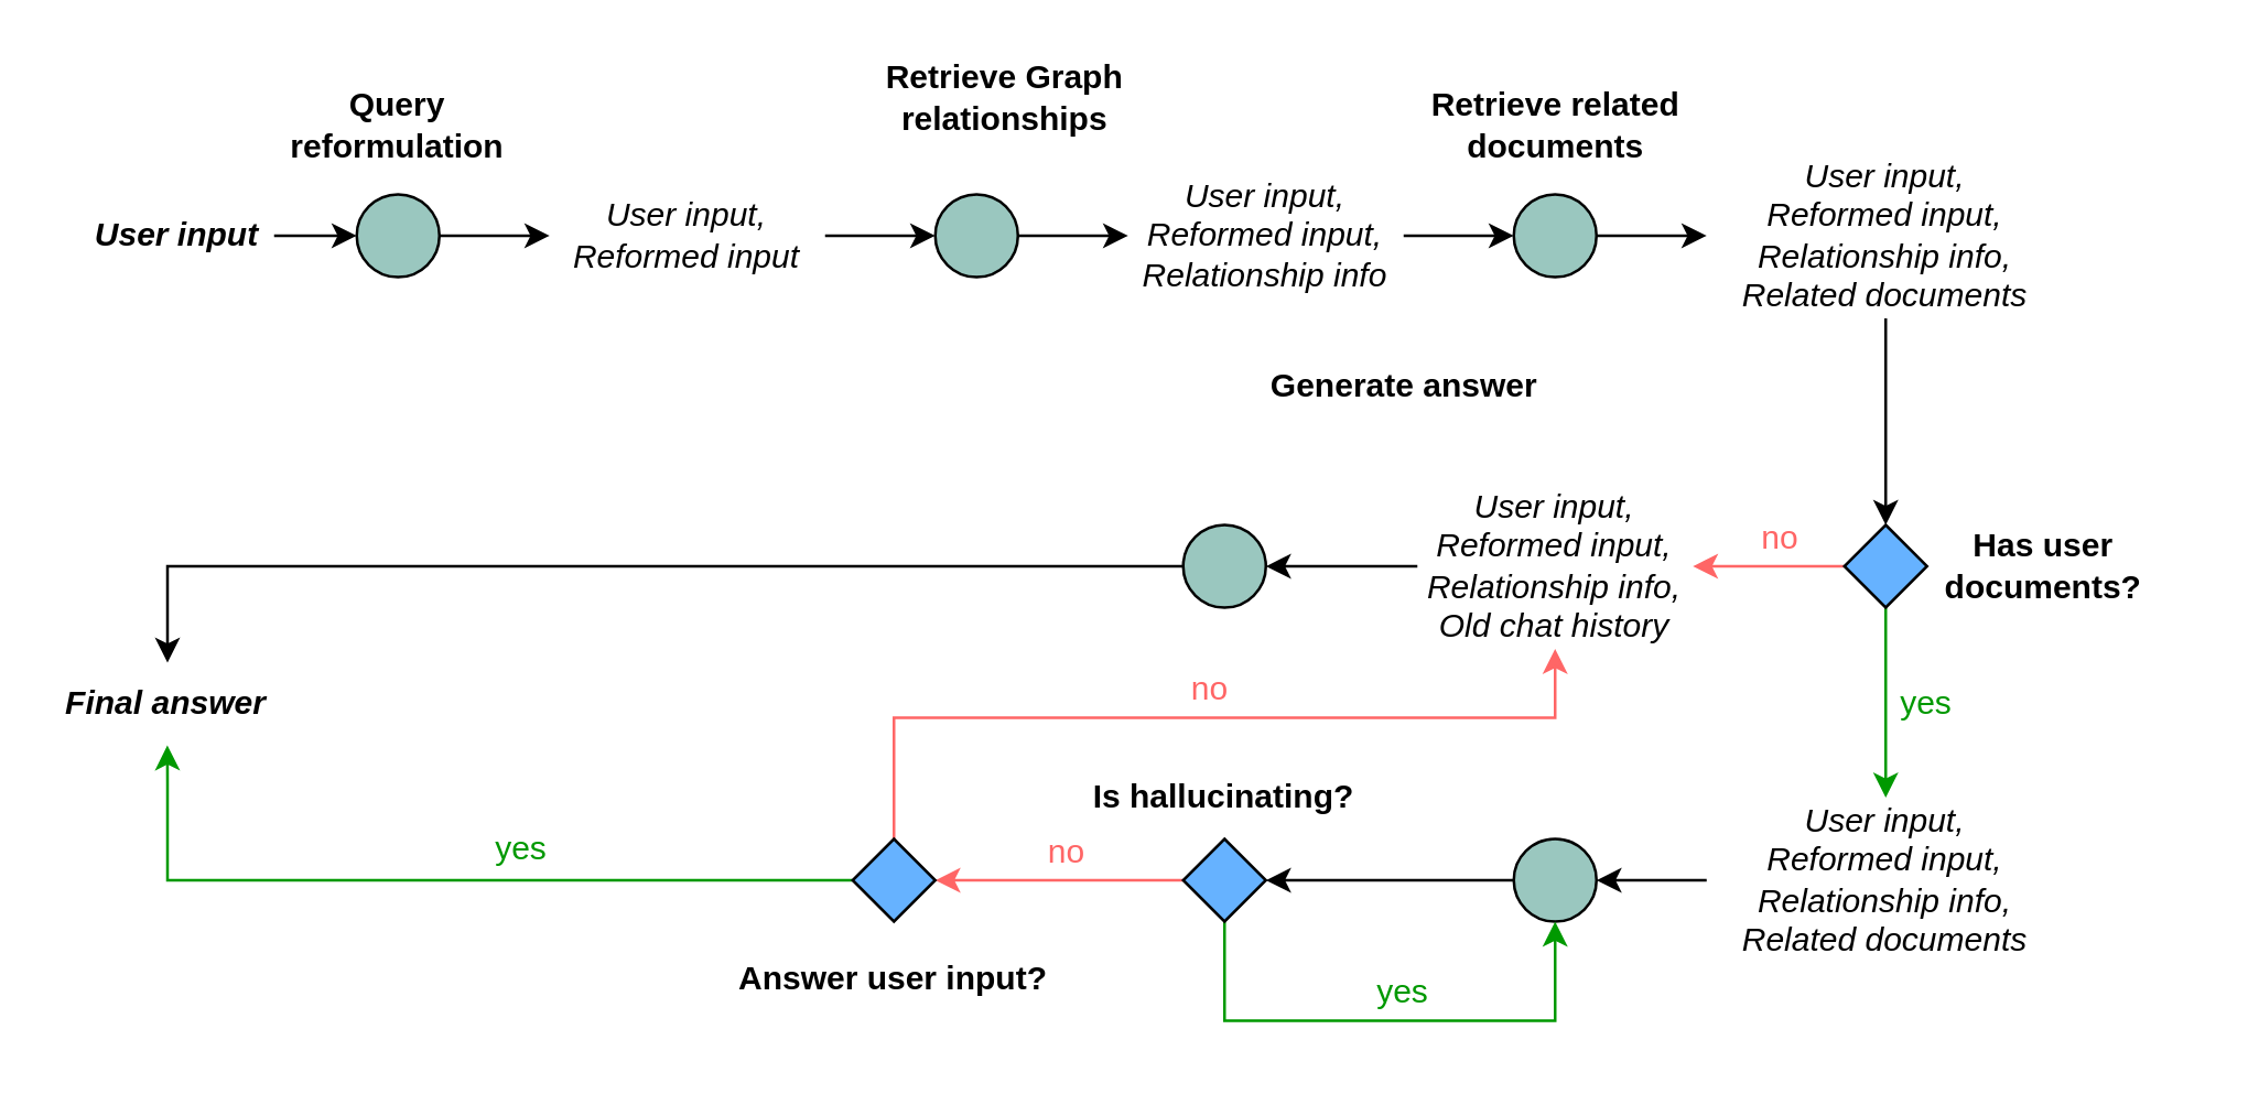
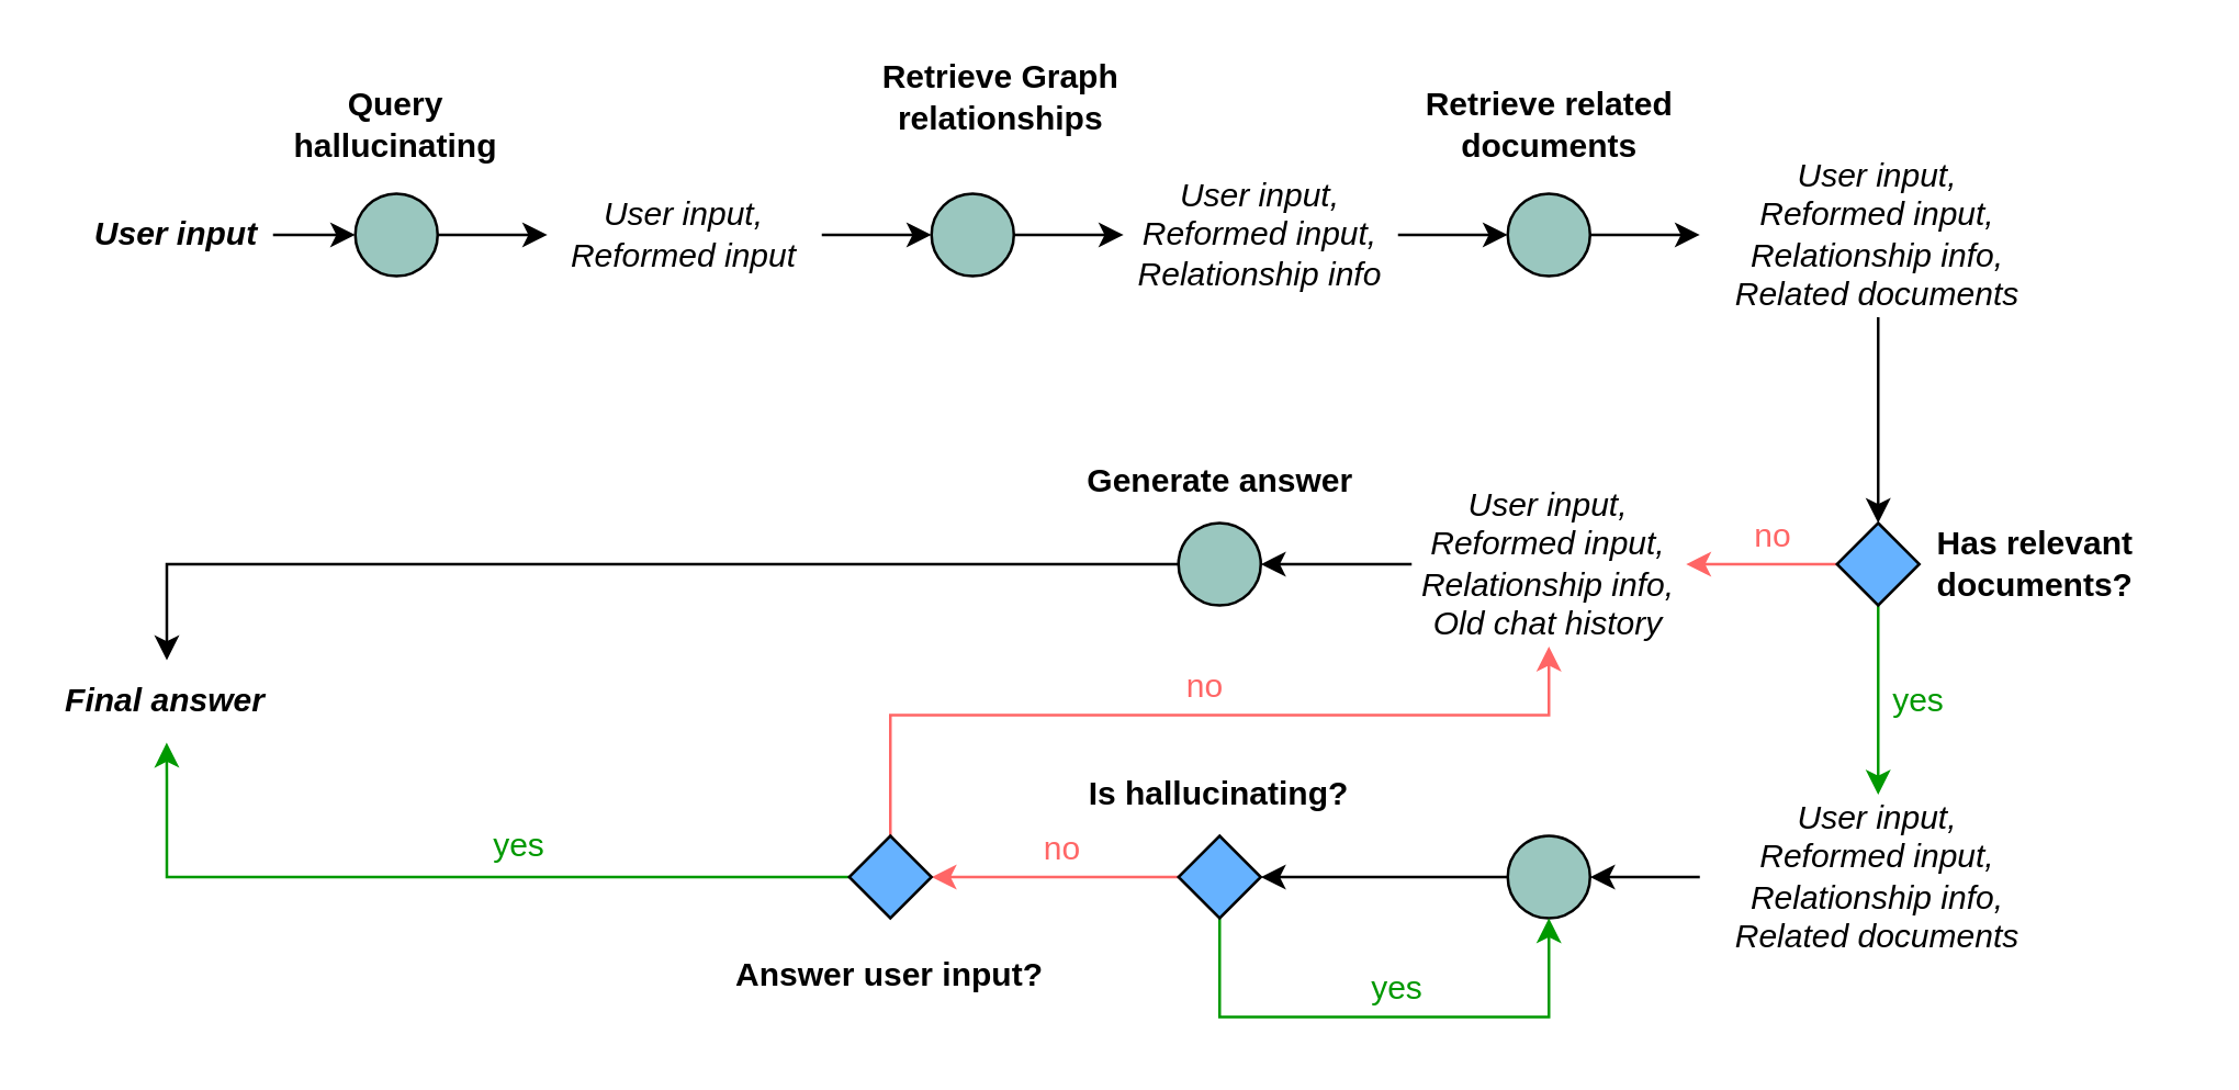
- <mxCell id="8" value="Query reformulation" style="text;html=1;align=center;verticalAlign=middle;whiteSpace=wrap;rounded=0;fontStyle=1" vertex="1" parent="1"><mxGeometry x="105.25" y="30" width="77.5" height="30" as="geometry" /></mxCell>
+ <mxCell id="8" value="Query hallucinating" style="text;html=1;align=center;verticalAlign=middle;whiteSpace=wrap;rounded=0;fontStyle=1" vertex="1" parent="1"><mxGeometry x="105.25" y="30" width="77.5" height="30" as="geometry" /></mxCell>
- <mxCell id="27" value="Generate answer" style="text;html=1;align=center;verticalAlign=middle;whiteSpace=wrap;rounded=0;fontStyle=1" vertex="1" parent="1"><mxGeometry x="446.5" y="125" width="125" height="30" as="geometry" /></mxCell>
+ <mxCell id="27" value="Generate answer" style="text;html=1;align=center;verticalAlign=middle;whiteSpace=wrap;rounded=0;fontStyle=1" vertex="1" parent="1"><mxGeometry x="381.5" y="160" width="125" height="30" as="geometry" /></mxCell>
- <mxCell id="22" value="Has user documents?" style="text;html=1;align=center;verticalAlign=middle;whiteSpace=wrap;rounded=0;fontStyle=1" vertex="1" parent="1"><mxGeometry x="689" y="190" width="105" height="30" as="geometry" /></mxCell>
+ <mxCell id="22" value="Has relevant documents?" style="text;html=1;align=center;verticalAlign=middle;whiteSpace=wrap;rounded=0;fontStyle=1" vertex="1" parent="1"><mxGeometry x="689" y="190" width="105" height="30" as="geometry" /></mxCell>
